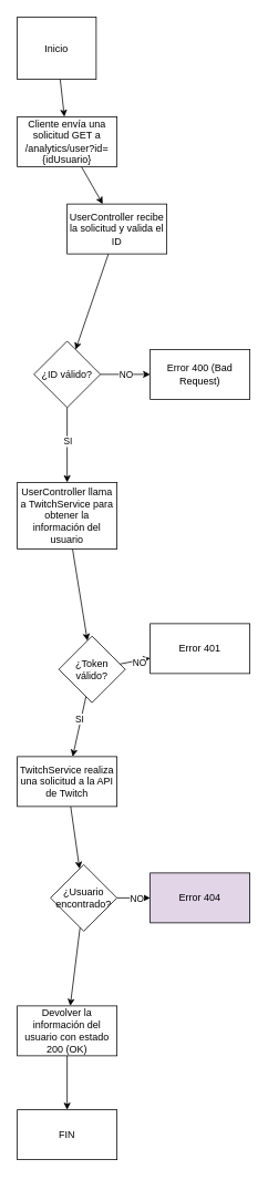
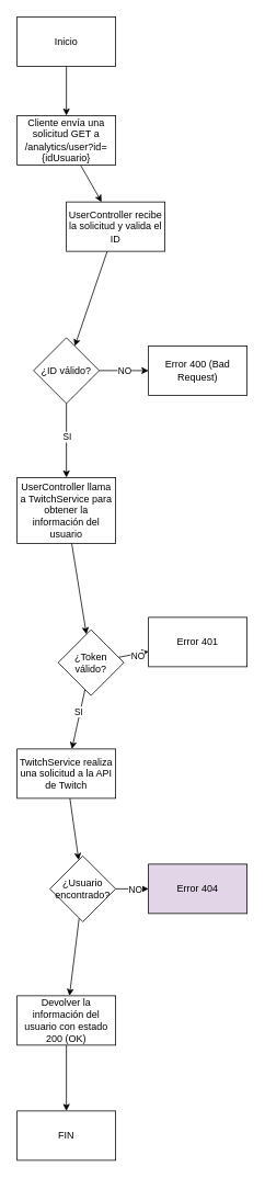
- <mxCell id="3" value="Inicio" style="rounded=0;whiteSpace=wrap;html=1;" vertex="1" parent="1"><mxGeometry x="20" y="20" width="95" height="75" as="geometry" /></mxCell>
+ <mxCell id="3" value="Inicio" style="rounded=0;whiteSpace=wrap;html=1;" vertex="1" parent="1"><mxGeometry x="20" y="20" width="120" height="60" as="geometry" /></mxCell>
- <mxCell id="31" value="FIN" style="whiteSpace=wrap;html=1;rounded=0;" vertex="1" parent="1"><mxGeometry x="20" y="1335" width="120" height="60" as="geometry" /></mxCell>
+ <mxCell id="31" value="FIN" style="whiteSpace=wrap;html=1;rounded=0;" vertex="1" parent="1"><mxGeometry x="20" y="1350" width="120" height="60" as="geometry" /></mxCell>
